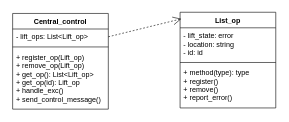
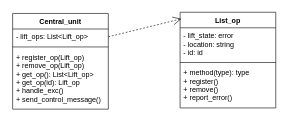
- <mxCell id="2" value="Central_control" style="swimlane;fontStyle=1;align=center;verticalAlign=top;childLayout=stackLayout;horizontal=1;startSize=26;horizontalStack=0;resizeParent=1;resizeParentMax=0;resizeLast=0;collapsible=1;marginBottom=0;" parent="1" vertex="1"><mxGeometry x="20" y="22" width="160" height="160" as="geometry" /></mxCell>
+ <mxCell id="2" value="Central_unit" style="swimlane;fontStyle=1;align=center;verticalAlign=top;childLayout=stackLayout;horizontal=1;startSize=26;horizontalStack=0;resizeParent=1;resizeParentMax=0;resizeLast=0;collapsible=1;marginBottom=0;" parent="1" vertex="1"><mxGeometry x="20" y="22" width="160" height="160" as="geometry" /></mxCell>
